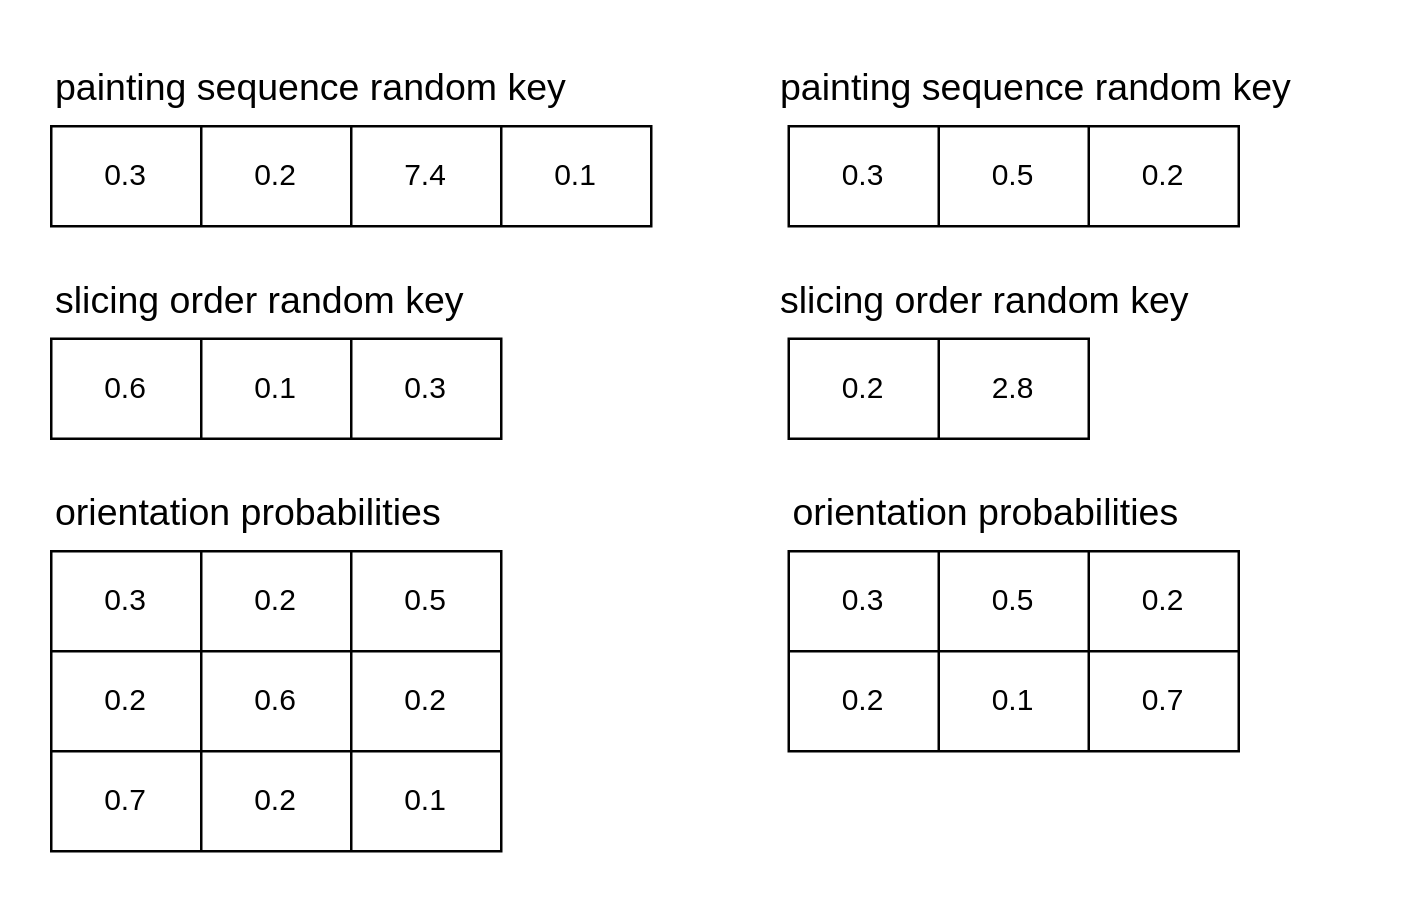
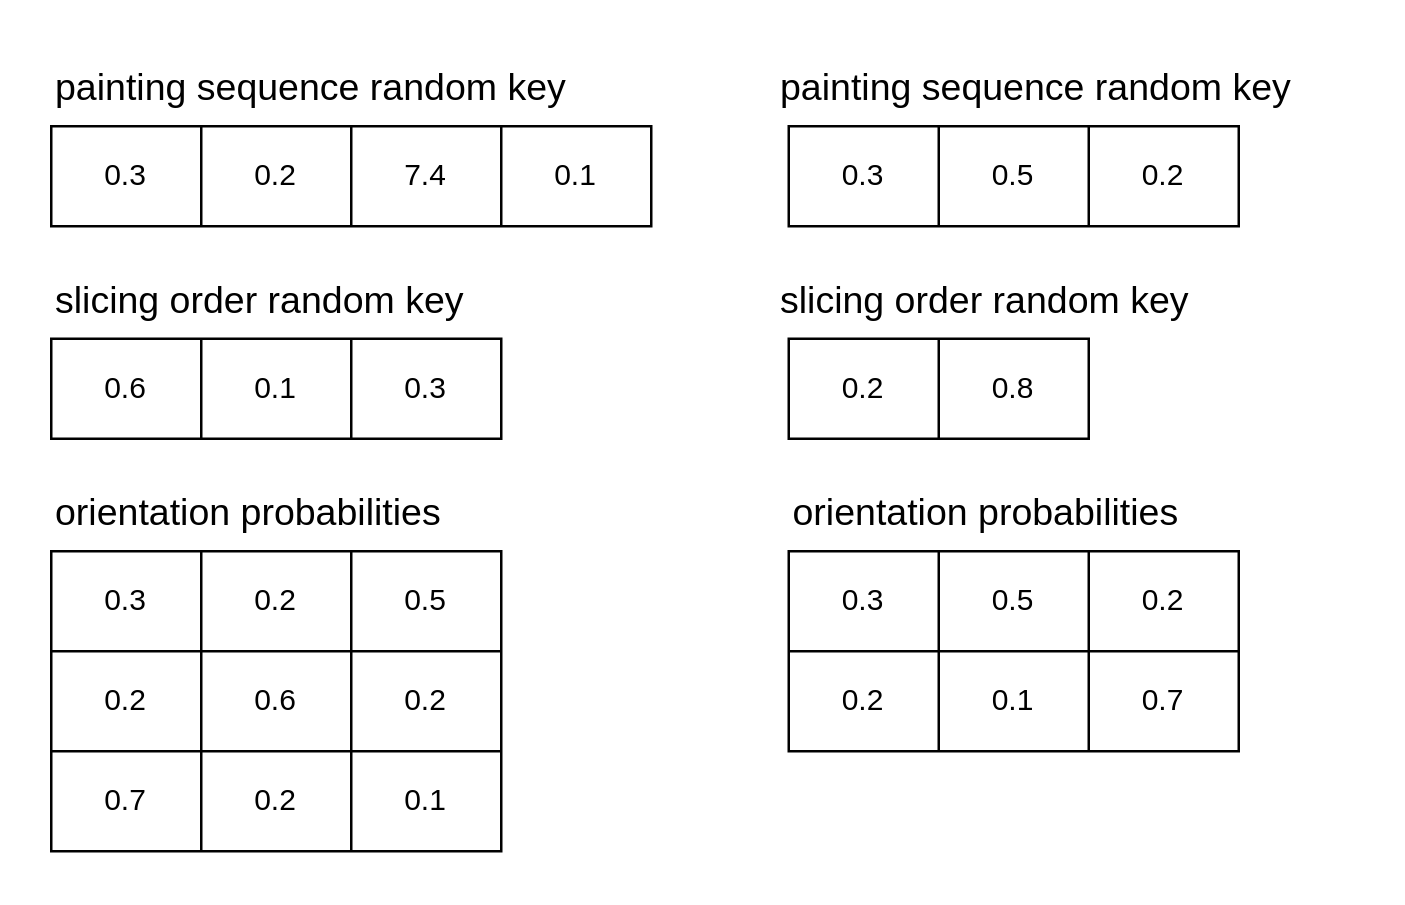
- <mxCell id="37" value="2.8" style="shape=partialRectangle;html=1;whiteSpace=wrap;connectable=0;fillColor=none;top=0;left=0;bottom=0;right=0;overflow=hidden;" vertex="1" parent="35"><mxGeometry x="60" width="60" height="40" as="geometry"><mxRectangle width="60" height="40" as="alternateBounds" /></mxGeometry></mxCell>
+ <mxCell id="37" value="0.8" style="shape=partialRectangle;html=1;whiteSpace=wrap;connectable=0;fillColor=none;top=0;left=0;bottom=0;right=0;overflow=hidden;" vertex="1" parent="35"><mxGeometry x="60" width="60" height="40" as="geometry"><mxRectangle width="60" height="40" as="alternateBounds" /></mxGeometry></mxCell>
